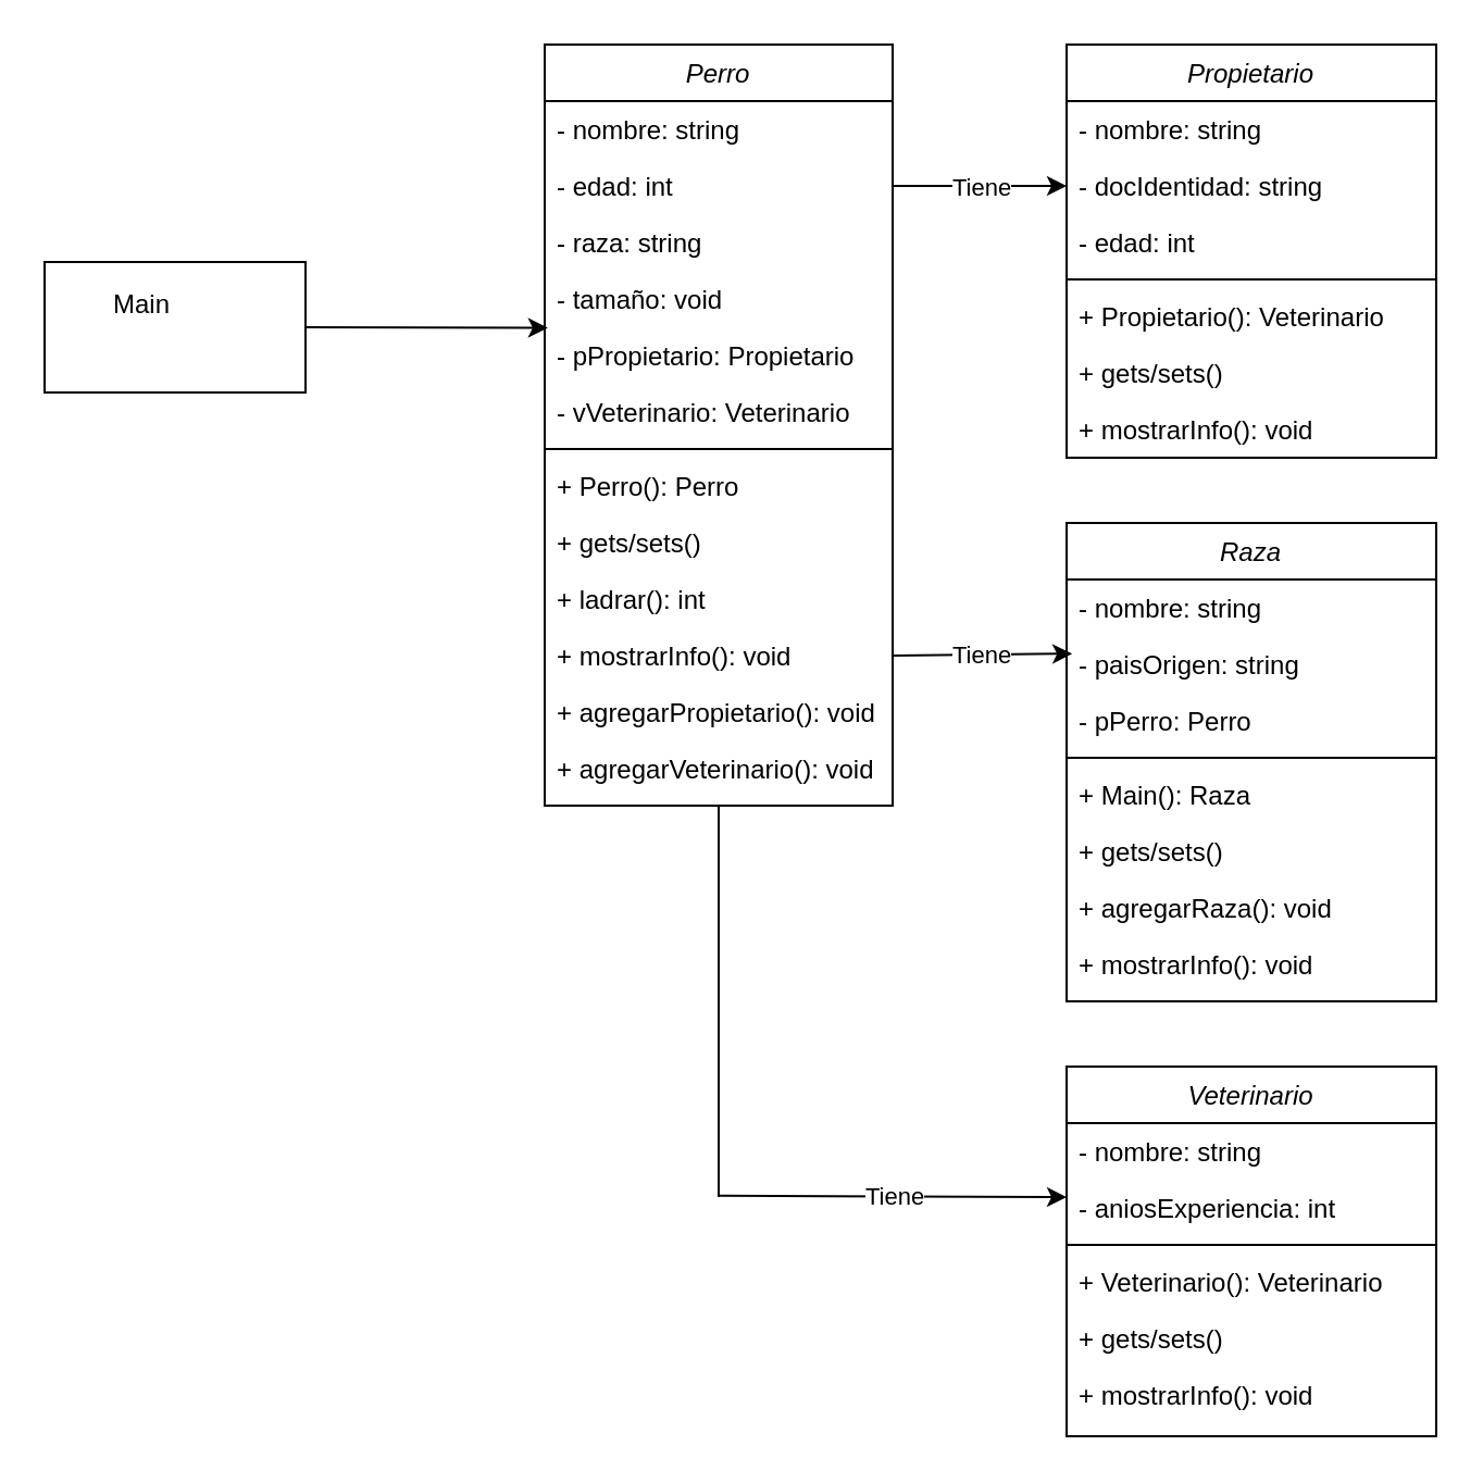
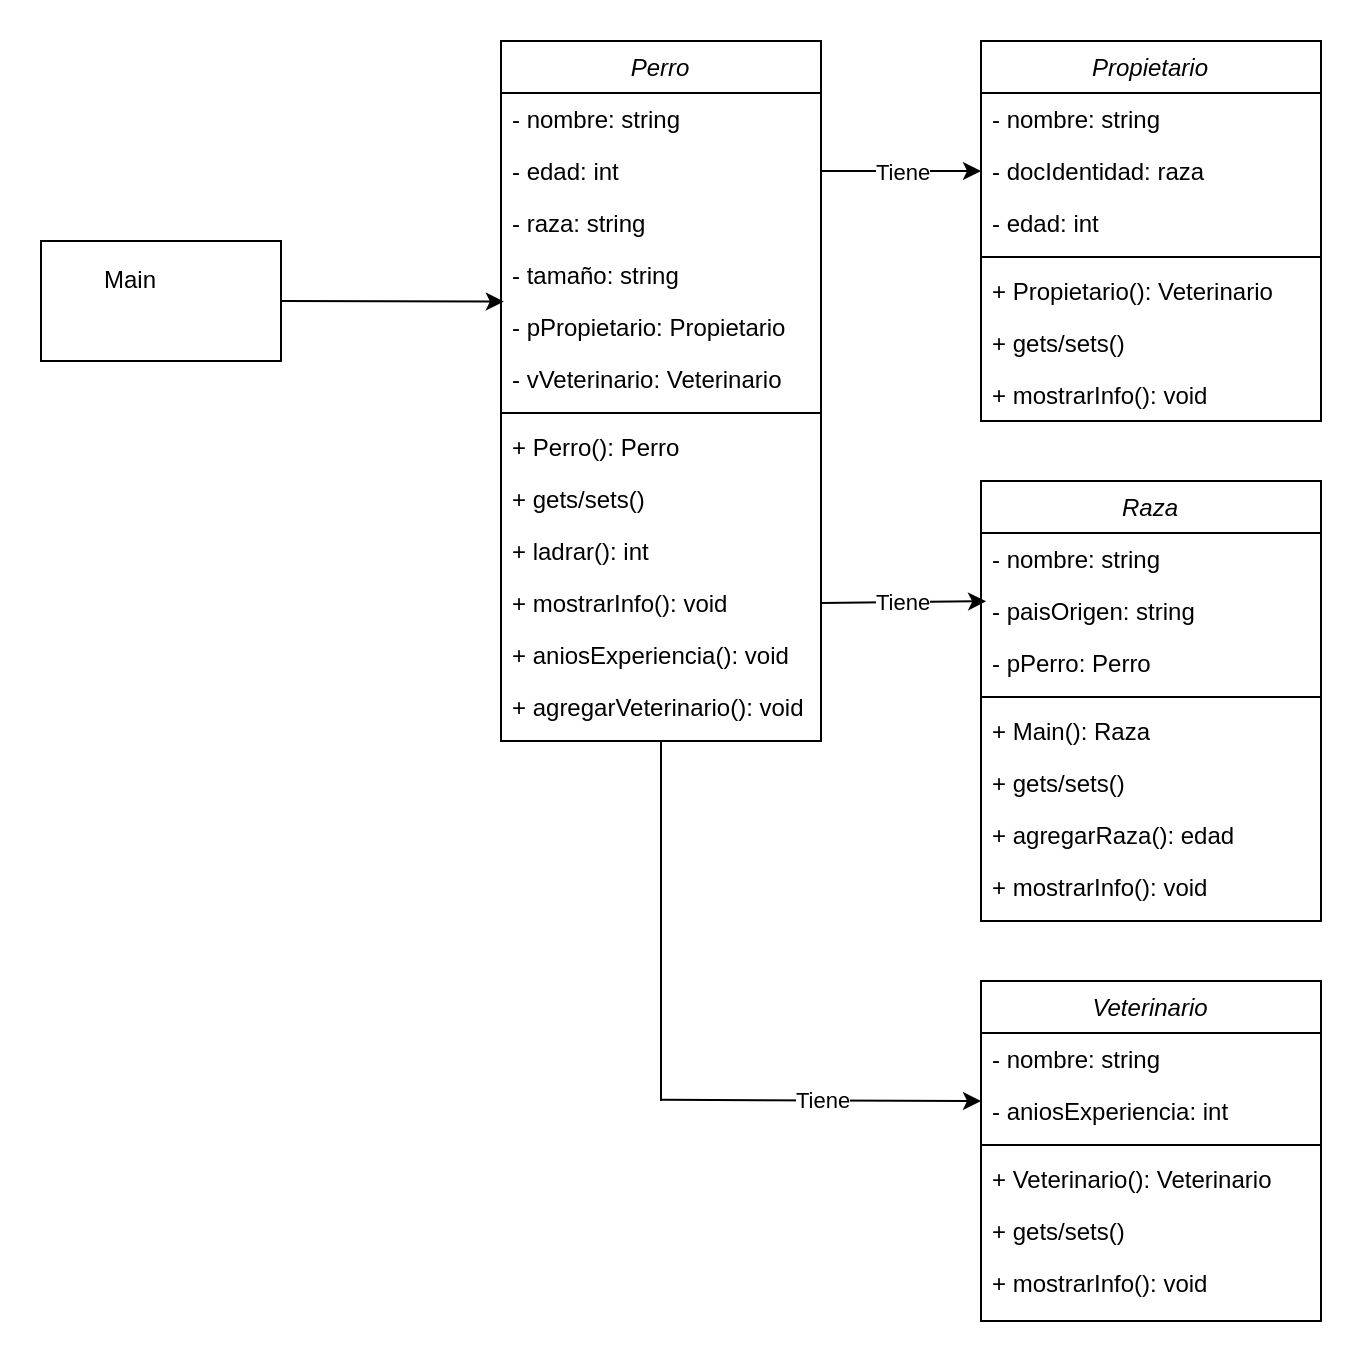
- <mxCell id="18" value="- docIdentidad: string" style="text;align=left;verticalAlign=top;spacingLeft=4;spacingRight=4;overflow=hidden;rotatable=0;points=[[0,0.5],[1,0.5]];portConstraint=eastwest;rounded=0;shadow=0;html=0;" vertex="1" parent="16"><mxGeometry y="52" width="170" height="26" as="geometry" /></mxCell>
+ <mxCell id="18" value="- docIdentidad: raza" style="text;align=left;verticalAlign=top;spacingLeft=4;spacingRight=4;overflow=hidden;rotatable=0;points=[[0,0.5],[1,0.5]];portConstraint=eastwest;rounded=0;shadow=0;html=0;" vertex="1" parent="16"><mxGeometry y="52" width="170" height="26" as="geometry" /></mxCell>
- <mxCell id="6" value="- tamaño: void" style="text;align=left;verticalAlign=top;spacingLeft=4;spacingRight=4;overflow=hidden;rotatable=0;points=[[0,0.5],[1,0.5]];portConstraint=eastwest;rounded=0;shadow=0;html=0;" vertex="1" parent="2"><mxGeometry y="104" width="160" height="26" as="geometry" /></mxCell>
+ <mxCell id="6" value="- tamaño: string" style="text;align=left;verticalAlign=top;spacingLeft=4;spacingRight=4;overflow=hidden;rotatable=0;points=[[0,0.5],[1,0.5]];portConstraint=eastwest;rounded=0;shadow=0;html=0;" vertex="1" parent="2"><mxGeometry y="104" width="160" height="26" as="geometry" /></mxCell>
- <mxCell id="14" value="+ agregarPropietario(): void" style="text;align=left;verticalAlign=top;spacingLeft=4;spacingRight=4;overflow=hidden;rotatable=0;points=[[0,0.5],[1,0.5]];portConstraint=eastwest;" vertex="1" parent="2"><mxGeometry y="294" width="160" height="26" as="geometry" /></mxCell>
+ <mxCell id="14" value="+ aniosExperiencia(): void" style="text;align=left;verticalAlign=top;spacingLeft=4;spacingRight=4;overflow=hidden;rotatable=0;points=[[0,0.5],[1,0.5]];portConstraint=eastwest;" vertex="1" parent="2"><mxGeometry y="294" width="160" height="26" as="geometry" /></mxCell>
- <mxCell id="31" value="+ agregarRaza(): void" style="text;align=left;verticalAlign=top;spacingLeft=4;spacingRight=4;overflow=hidden;rotatable=0;points=[[0,0.5],[1,0.5]];portConstraint=eastwest;" vertex="1" parent="24"><mxGeometry y="164" width="170" height="26" as="geometry" /></mxCell>
+ <mxCell id="31" value="+ agregarRaza(): edad" style="text;align=left;verticalAlign=top;spacingLeft=4;spacingRight=4;overflow=hidden;rotatable=0;points=[[0,0.5],[1,0.5]];portConstraint=eastwest;" vertex="1" parent="24"><mxGeometry y="164" width="170" height="26" as="geometry" /></mxCell>
